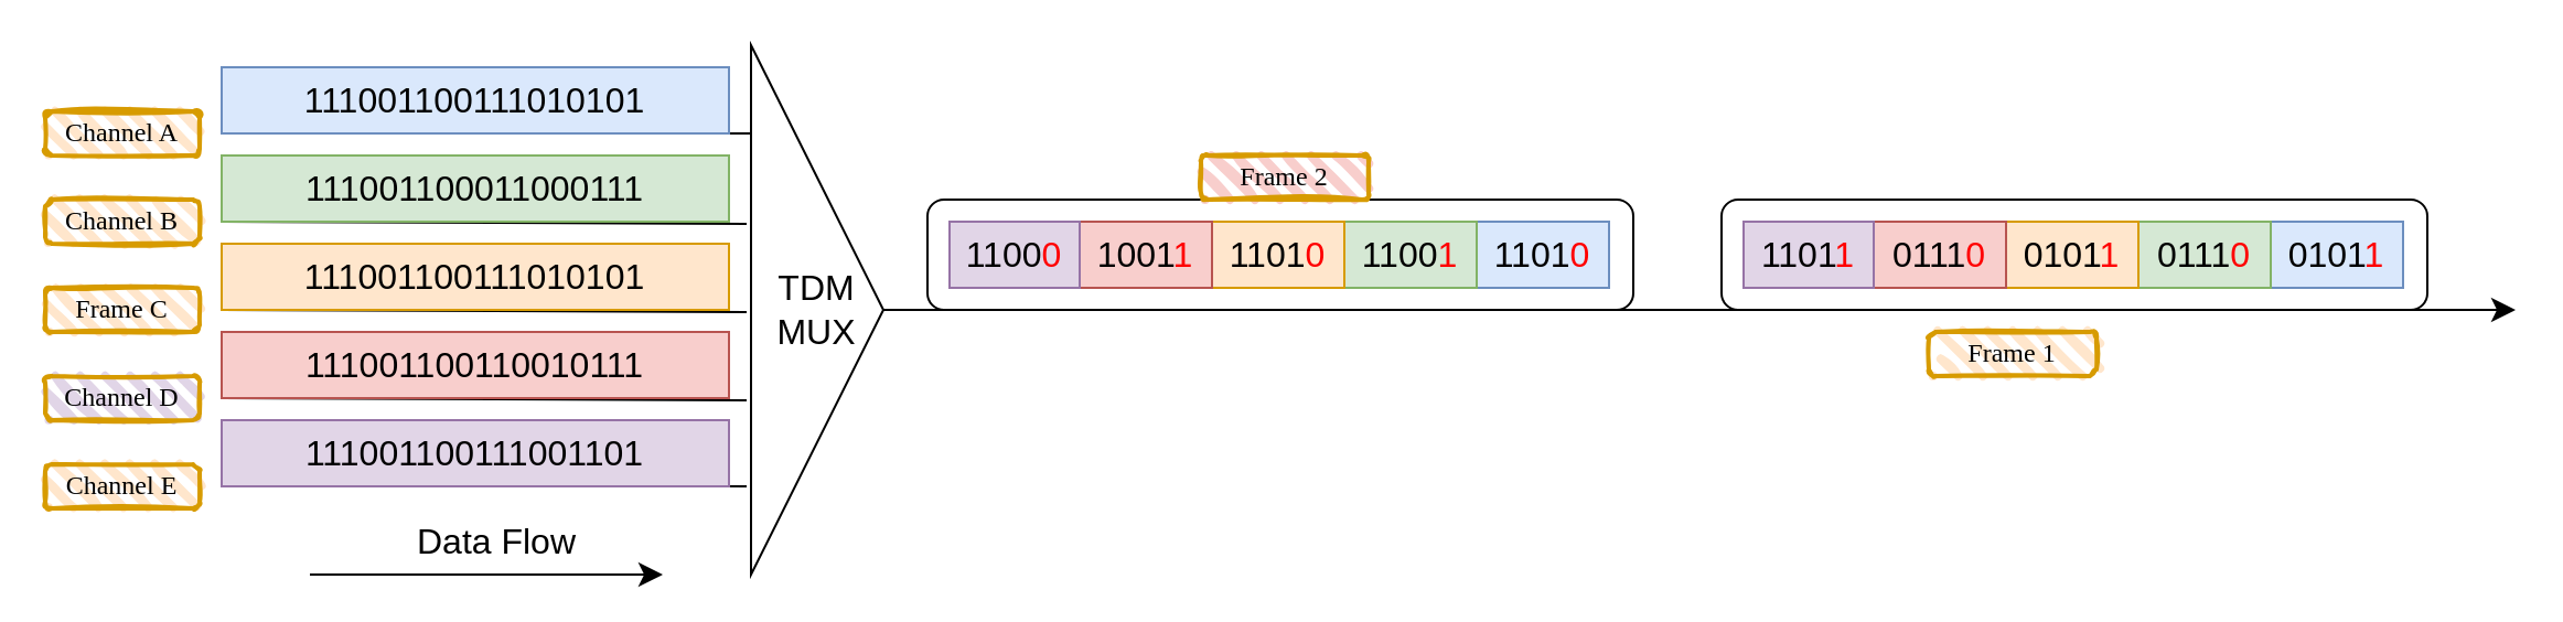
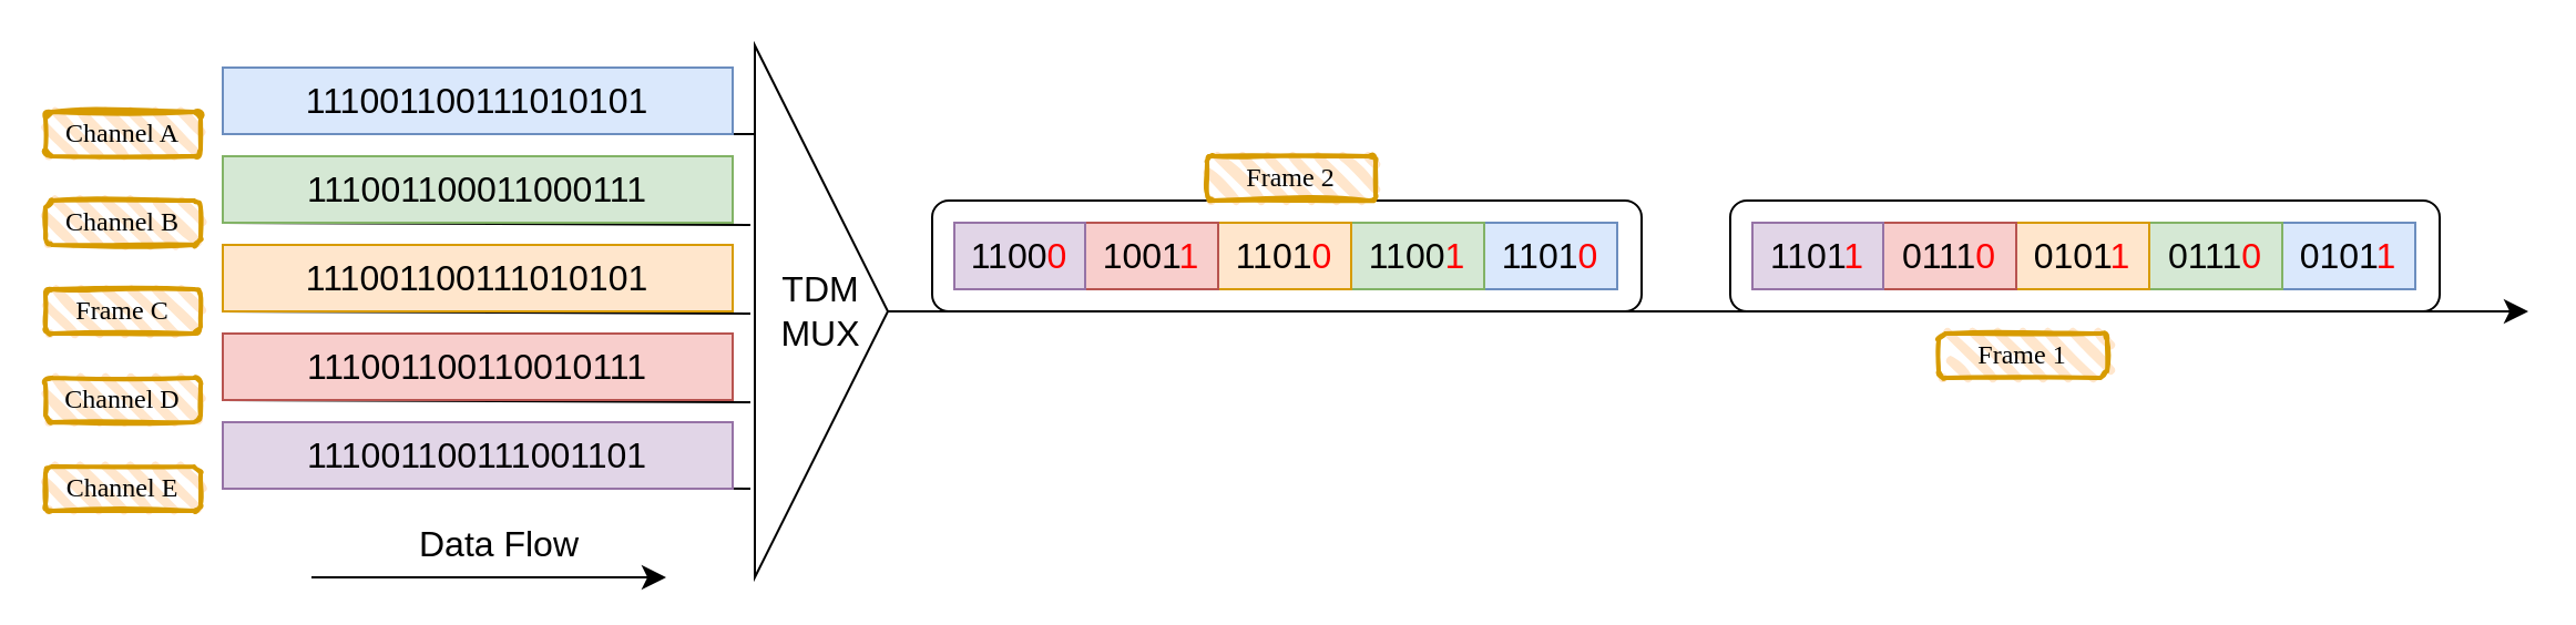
- <mxCell id="35" value="Frame 2" style="rounded=1;whiteSpace=wrap;html=1;strokeWidth=2;fillWeight=4;hachureGap=8;hachureAngle=45;sketch=1;fontSize=12;fillColor=#f8cecc;strokeColor=#d79b00;fontFamily=Verdana;" vertex="1" parent="1"><mxGeometry x="544" y="70" width="76" height="20" as="geometry" /></mxCell>
+ <mxCell id="35" value="Frame 2" style="rounded=1;whiteSpace=wrap;html=1;strokeWidth=2;fillWeight=4;hachureGap=8;hachureAngle=45;sketch=1;fontSize=12;fillColor=#ffe6cc;strokeColor=#d79b00;fontFamily=Verdana;" vertex="1" parent="1"><mxGeometry x="544" y="70" width="76" height="20" as="geometry" /></mxCell>
- <mxCell id="16" value="Channel D" style="rounded=1;whiteSpace=wrap;html=1;strokeWidth=2;fillWeight=4;hachureGap=8;hachureAngle=45;sketch=1;fontSize=12;fillColor=#e1d5e7;strokeColor=#d79b00;fontFamily=Verdana;" vertex="1" parent="1"><mxGeometry x="20" y="170" width="70" height="20" as="geometry" /></mxCell>
+ <mxCell id="16" value="Channel D" style="rounded=1;whiteSpace=wrap;html=1;strokeWidth=2;fillWeight=4;hachureGap=8;hachureAngle=45;sketch=1;fontSize=12;fillColor=#ffe6cc;strokeColor=#d79b00;fontFamily=Verdana;" vertex="1" parent="1"><mxGeometry x="20" y="170" width="70" height="20" as="geometry" /></mxCell>
